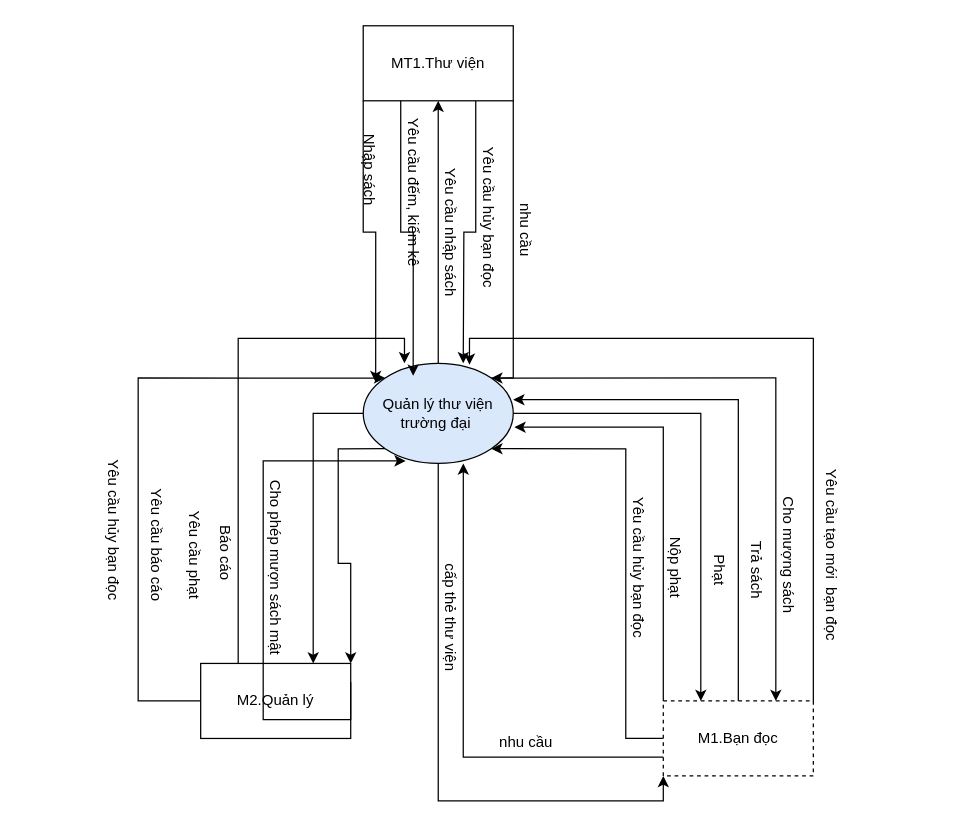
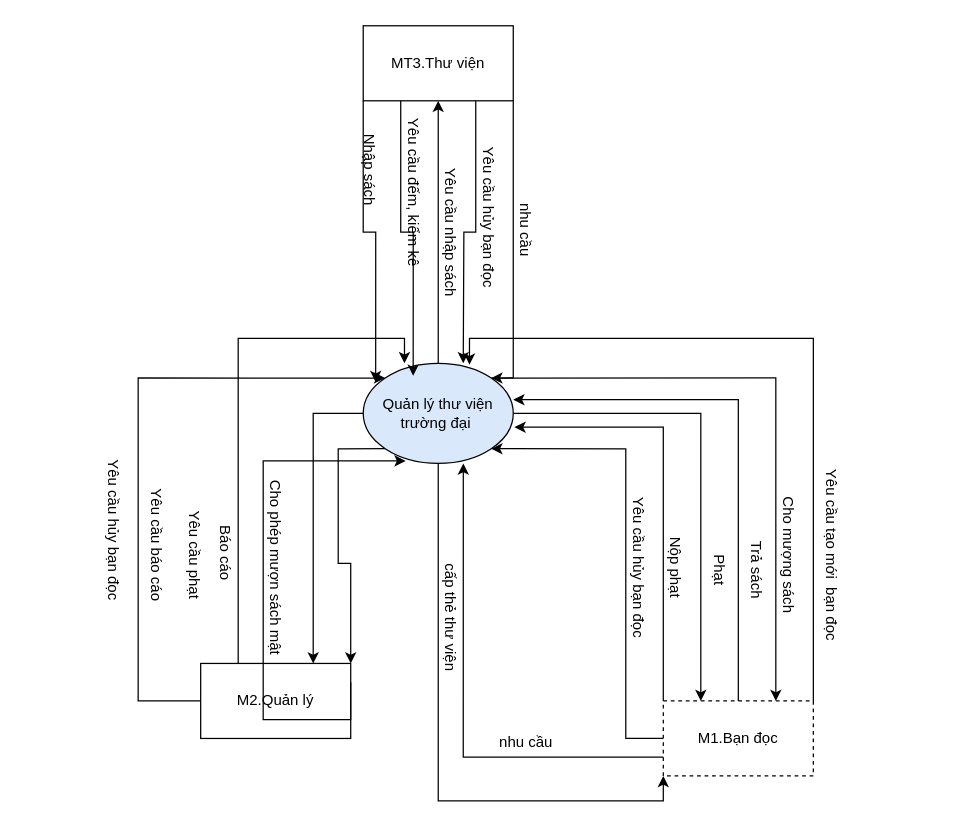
- <mxCell id="13" value="MT1.Thư viện" style="rounded=0;whiteSpace=wrap;html=1;" parent="1" vertex="1"><mxGeometry x="290" y="20" width="120" height="60" as="geometry" /></mxCell>
+ <mxCell id="13" value="MT3.Thư viện" style="rounded=0;whiteSpace=wrap;html=1;" parent="1" vertex="1"><mxGeometry x="290" y="20" width="120" height="60" as="geometry" /></mxCell>
